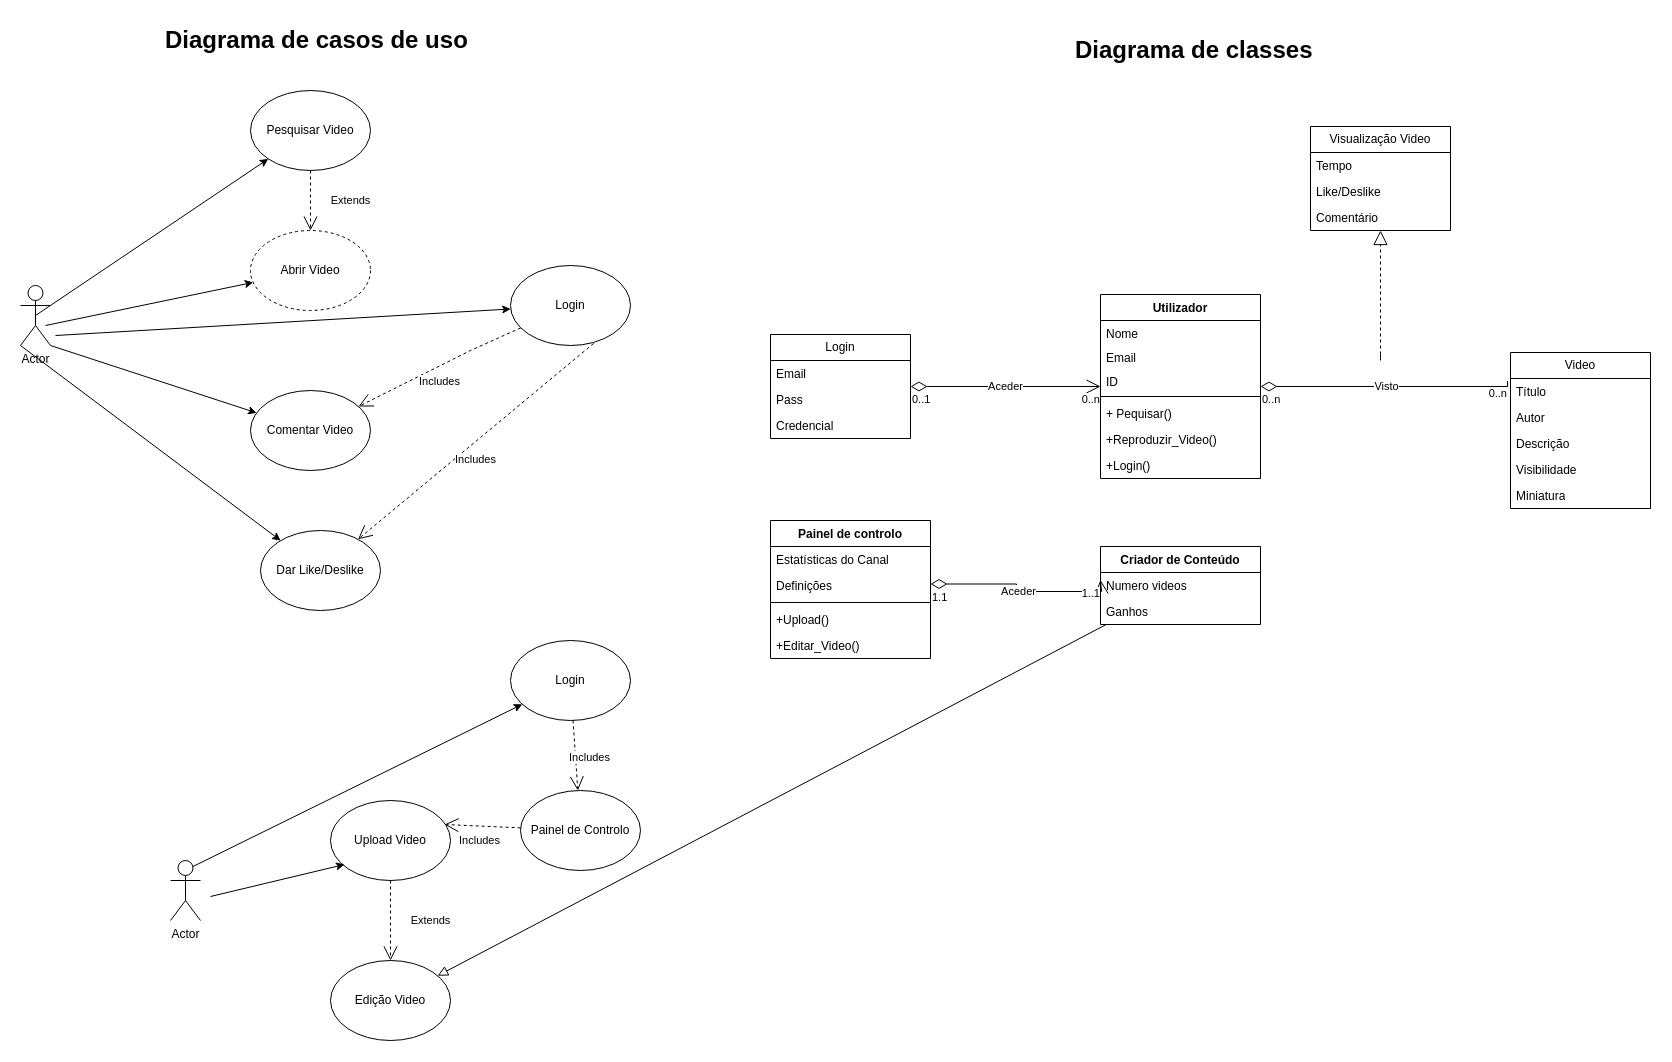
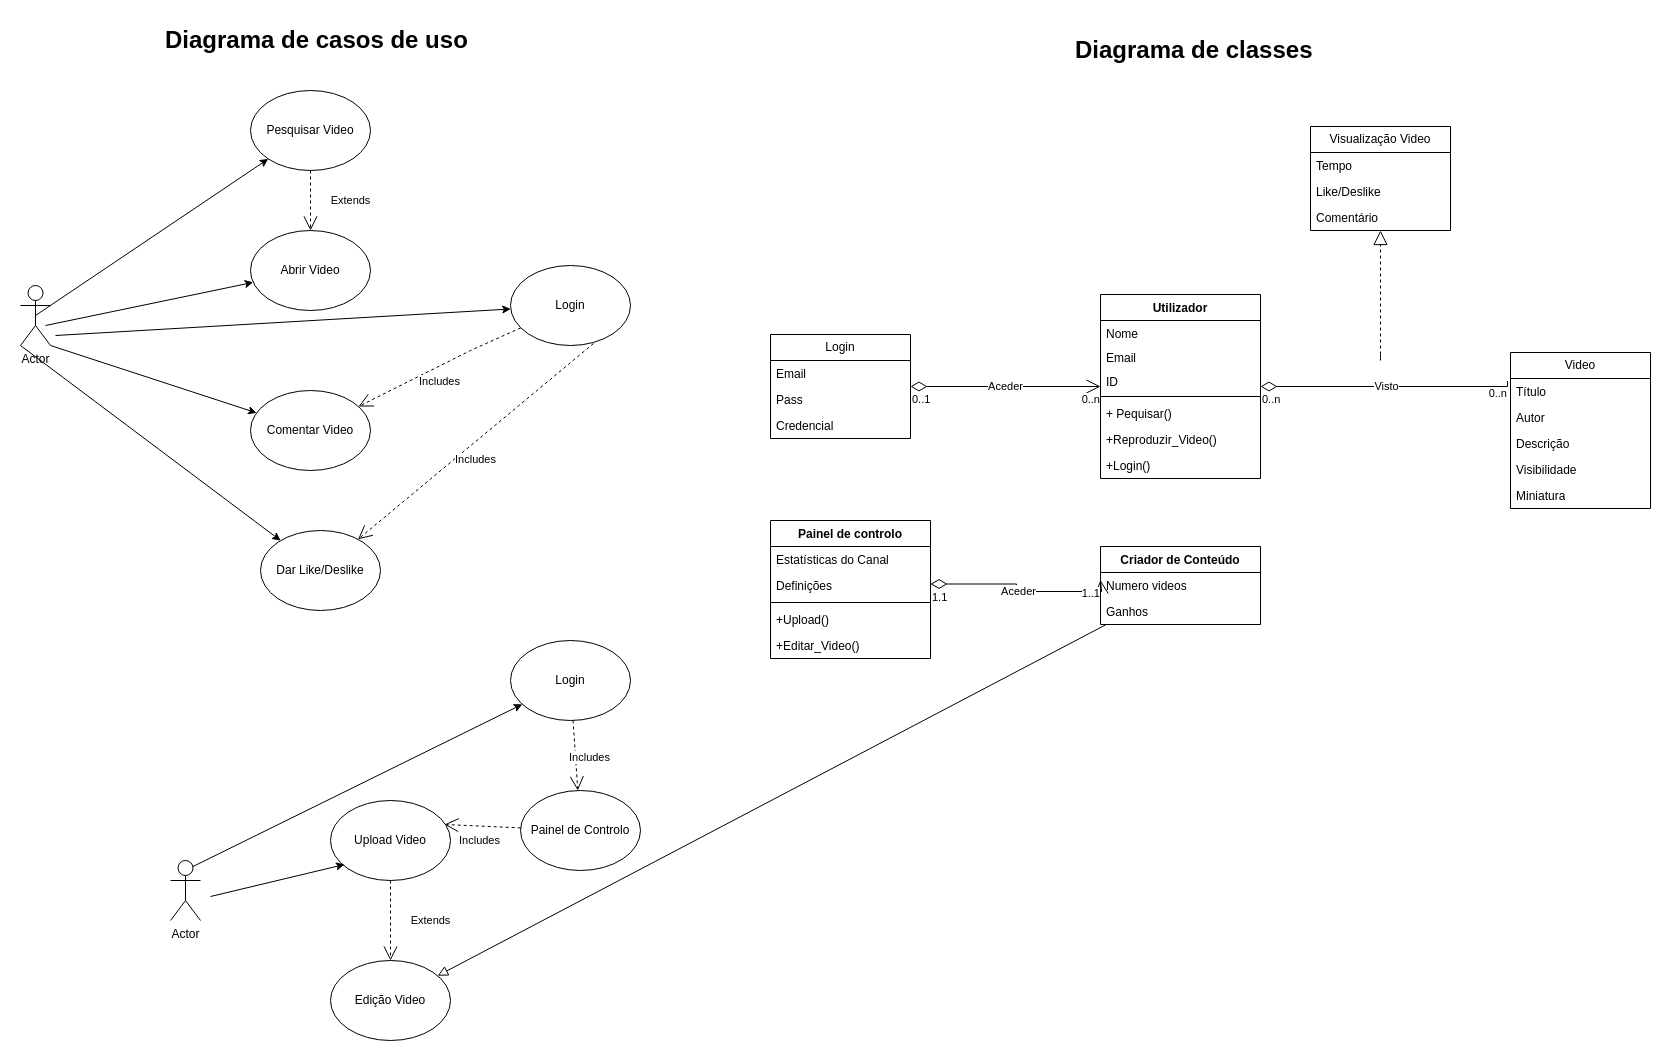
- <mxCell id="4" value="Abrir Video" style="ellipse;whiteSpace=wrap;html=1;dashed=1;" parent="1" vertex="1"><mxGeometry x="250" y="230" width="120" height="80" as="geometry" /></mxCell>
+ <mxCell id="4" value="Abrir Video" style="ellipse;whiteSpace=wrap;html=1;" parent="1" vertex="1"><mxGeometry x="250" y="230" width="120" height="80" as="geometry" /></mxCell>
